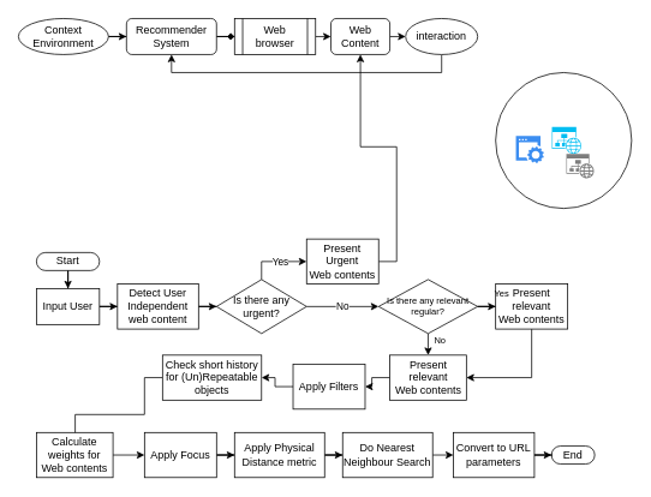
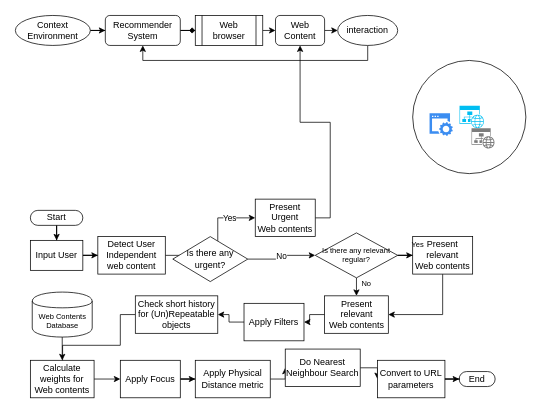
- <mxCell id="18" value="Is there any urgent?" style="rhombus;whiteSpace=wrap;html=1;" parent="1" vertex="1"><mxGeometry x="240" y="310" width="100" height="60" as="geometry" /></mxCell>
+ <mxCell id="18" value="Is there any urgent?" style="rhombus;whiteSpace=wrap;html=1;" parent="1" vertex="1"><mxGeometry x="230" y="315" width="100" height="60" as="geometry" /></mxCell>
+ <mxCell id="35" value="Web Contents Database" style="shape=cylinder;whiteSpace=wrap;html=1;boundedLbl=1;backgroundOutline=1;fontSize=10;" parent="1" vertex="1"><mxGeometry x="42.5" y="389" width="80" height="60" as="geometry" /></mxCell>
+ <mxCell id="34" style="edgeStyle=orthogonalEdgeStyle;rounded=0;orthogonalLoop=1;jettySize=auto;html=1;exitX=0.5;exitY=1;exitDx=0;exitDy=0;entryX=0.5;entryY=0;entryDx=0;entryDy=0;fontSize=10;" parent="1" source="35" target="37" edge="1"><mxGeometry relative="1" as="geometry" /></mxCell>
- <mxCell id="43" value="Do Nearest Neighbour Search" style="rounded=0;whiteSpace=wrap;html=1;" parent="1" vertex="1"><mxGeometry x="380" y="480" width="100" height="50" as="geometry" /></mxCell>
+ <mxCell id="43" value="Do Nearest Neighbour Search" style="rounded=0;whiteSpace=wrap;html=1;" parent="1" vertex="1"><mxGeometry x="380" y="465" width="100" height="50" as="geometry" /></mxCell>
